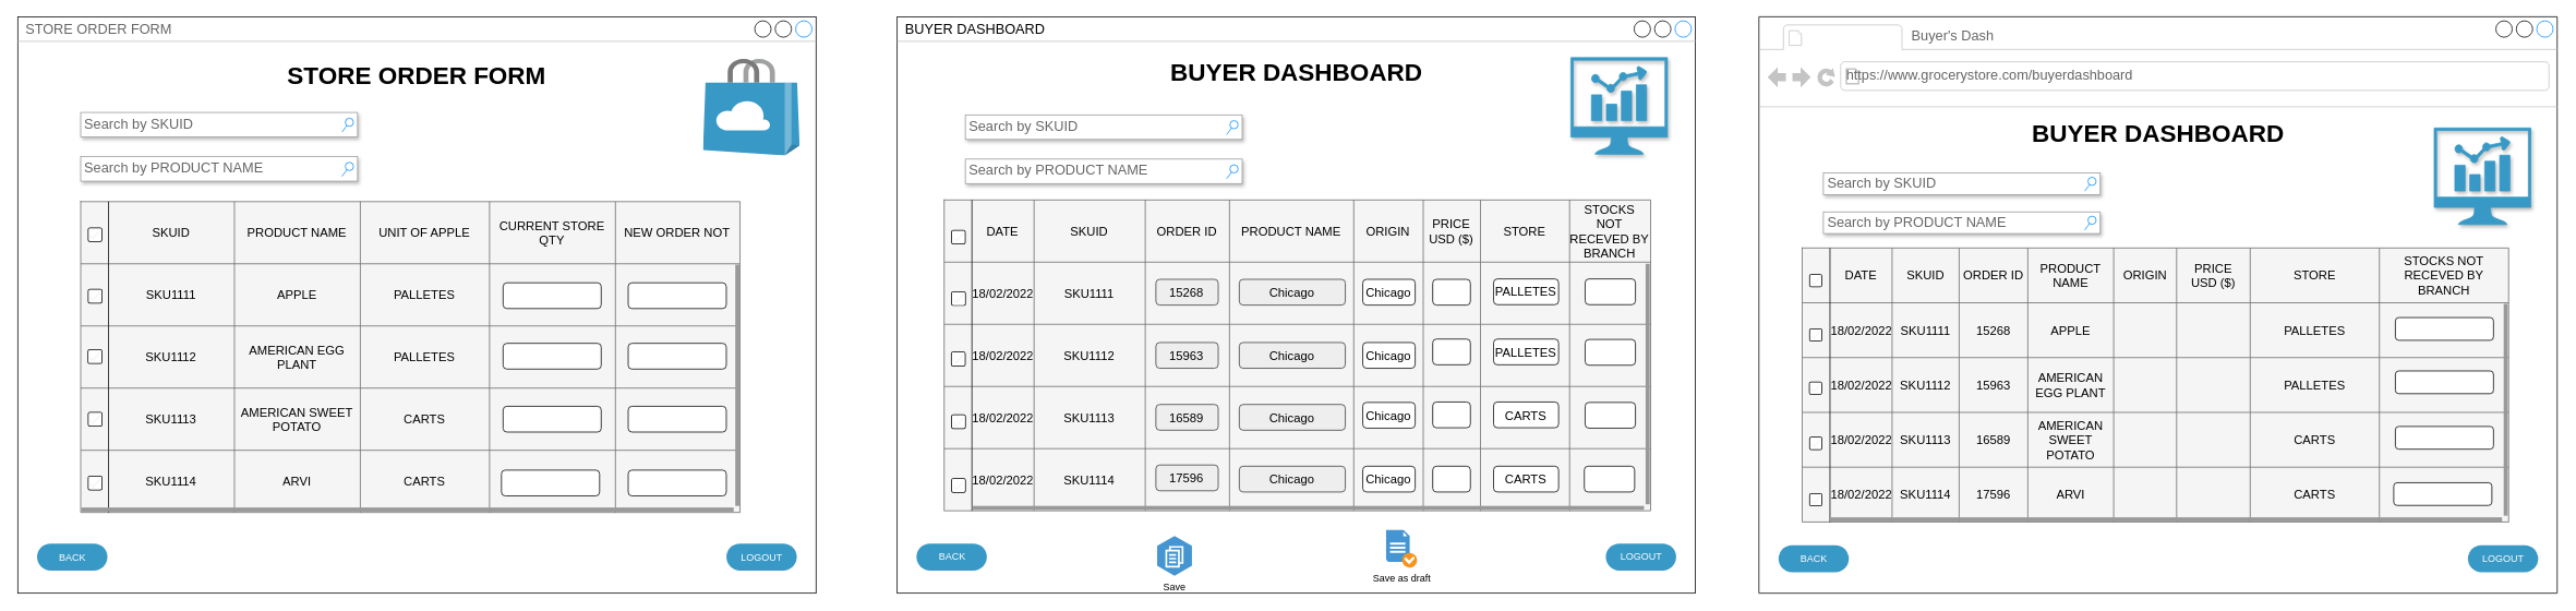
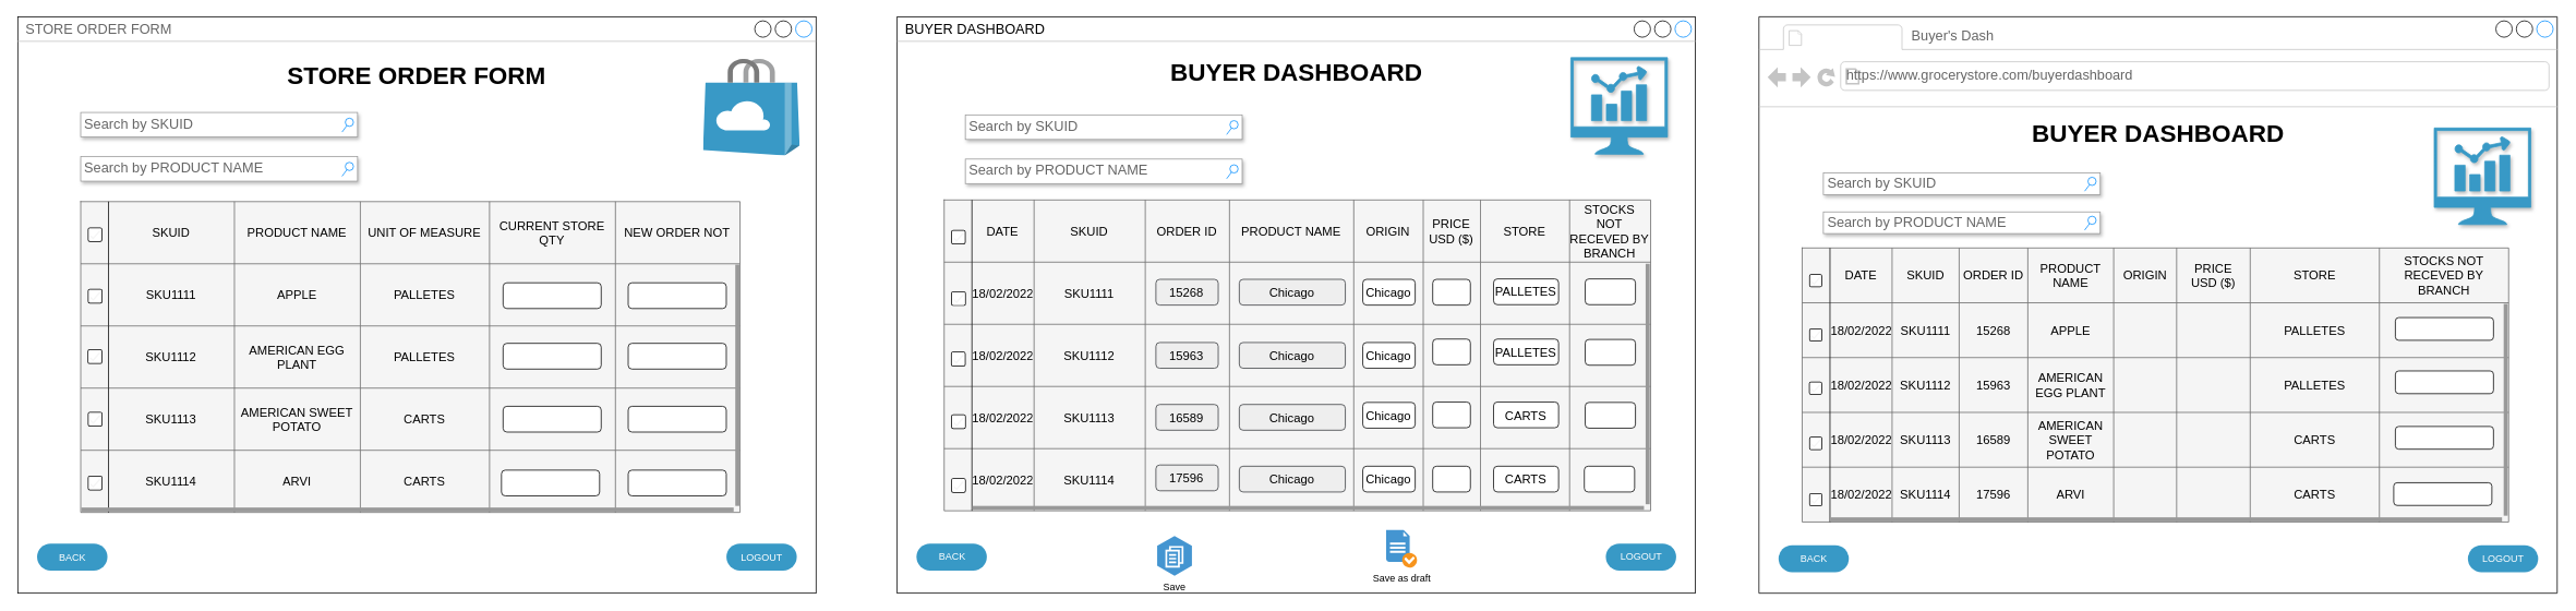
- <mxCell id="14" value="UNIT OF APPLE" style="shape=partialRectangle;html=1;whiteSpace=wrap;connectable=0;overflow=hidden;fillColor=none;top=0;left=0;bottom=0;right=0;pointerEvents=1;fontSize=15;" parent="11" vertex="1"><mxGeometry x="342" width="158" height="76" as="geometry"><mxRectangle width="158" height="76" as="alternateBounds" /></mxGeometry></mxCell>
+ <mxCell id="14" value="UNIT OF MEASURE" style="shape=partialRectangle;html=1;whiteSpace=wrap;connectable=0;overflow=hidden;fillColor=none;top=0;left=0;bottom=0;right=0;pointerEvents=1;fontSize=15;" parent="11" vertex="1"><mxGeometry x="342" width="158" height="76" as="geometry"><mxRectangle width="158" height="76" as="alternateBounds" /></mxGeometry></mxCell>
